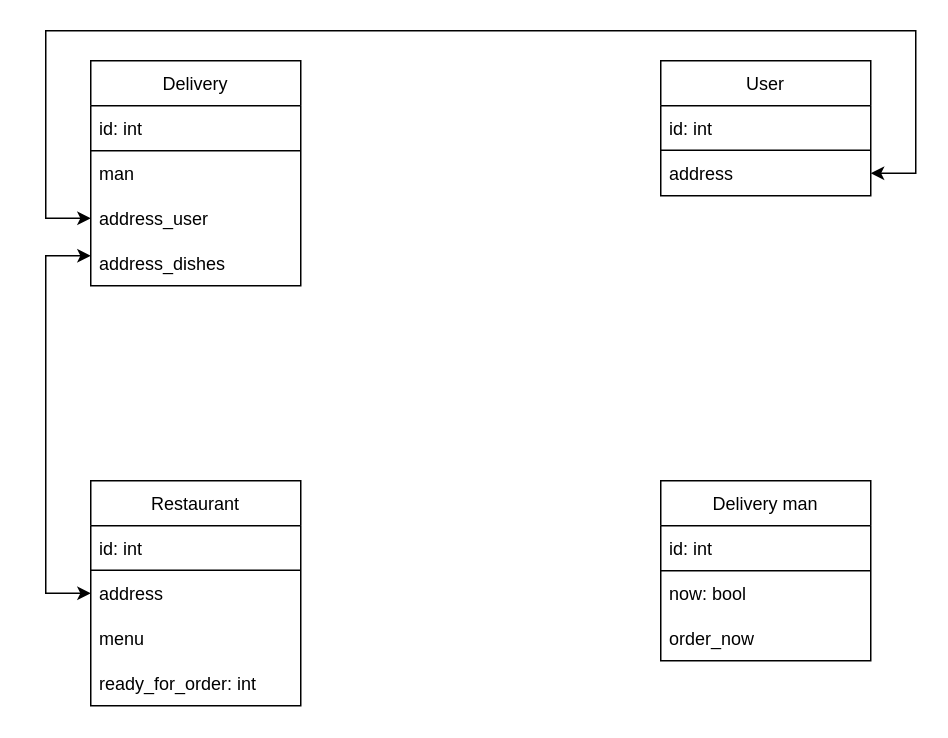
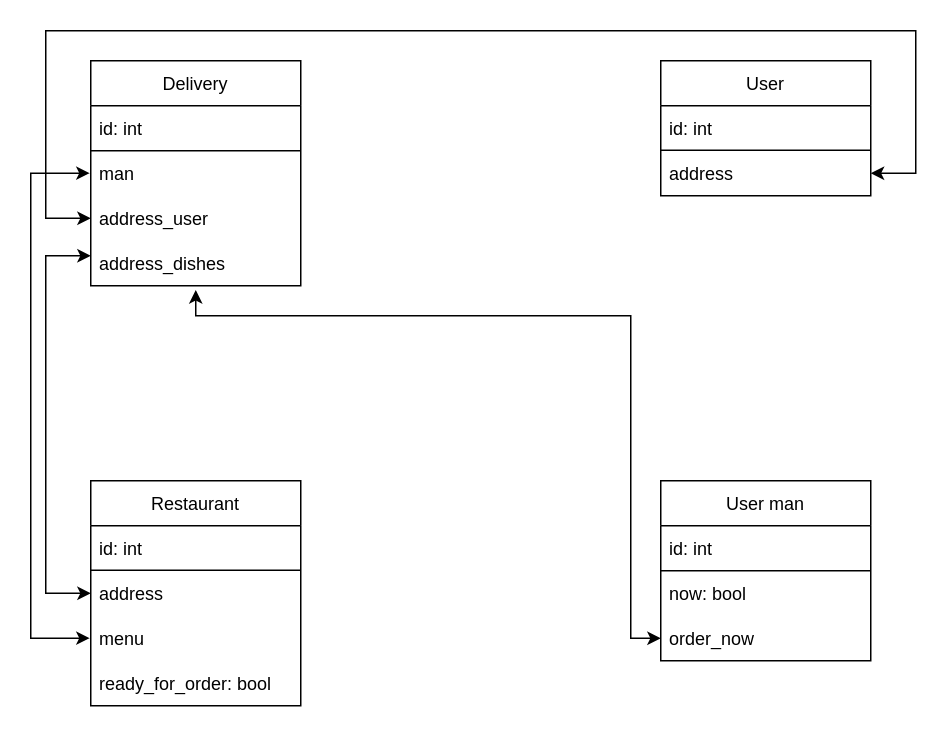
+ <mxCell id="26" value="" style="endArrow=classic;startArrow=classic;html=1;rounded=0;exitX=0;exitY=0.5;exitDx=0;exitDy=0;entryX=0.5;entryY=1.095;entryDx=0;entryDy=0;entryPerimeter=0;" edge="1" parent="1" source="22" target="7"><mxGeometry width="50" height="50" relative="1" as="geometry"><mxPoint x="430" y="430" as="sourcePoint" /><mxPoint x="140" y="250" as="targetPoint" /><Array as="points"><mxPoint x="430" y="425" /><mxPoint x="420" y="425" /><mxPoint x="420" y="210" /><mxPoint x="130" y="210" /></Array></mxGeometry></mxCell>
+ <mxCell id="23" value="" style="endArrow=classic;startArrow=classic;html=1;rounded=0;exitX=-0.005;exitY=0.498;exitDx=0;exitDy=0;exitPerimeter=0;entryX=-0.005;entryY=0.498;entryDx=0;entryDy=0;entryPerimeter=0;" edge="1" parent="1" source="16" target="5"><mxGeometry width="50" height="50" relative="1" as="geometry"><mxPoint x="50" y="420" as="sourcePoint" /><mxPoint x="50" y="110" as="targetPoint" /><Array as="points"><mxPoint x="20" y="425" /><mxPoint x="20" y="420" /><mxPoint x="20" y="115" /></Array></mxGeometry></mxCell>
- <mxCell id="18" value="Delivery man" style="swimlane;fontStyle=0;childLayout=stackLayout;horizontal=1;startSize=30;horizontalStack=0;resizeParent=1;resizeParentMax=0;resizeLast=0;collapsible=1;marginBottom=0;" vertex="1" parent="1"><mxGeometry x="440" y="320" width="140" height="120" as="geometry" /></mxCell>
+ <mxCell id="18" value="User man" style="swimlane;fontStyle=0;childLayout=stackLayout;horizontal=1;startSize=30;horizontalStack=0;resizeParent=1;resizeParentMax=0;resizeLast=0;collapsible=1;marginBottom=0;" vertex="1" parent="1"><mxGeometry x="440" y="320" width="140" height="120" as="geometry" /></mxCell>
- <mxCell id="17" value="ready_for_order: int" style="text;strokeColor=none;fillColor=none;align=left;verticalAlign=middle;spacingLeft=4;spacingRight=4;overflow=hidden;points=[[0,0.5],[1,0.5]];portConstraint=eastwest;rotatable=0;" vertex="1" parent="12"><mxGeometry y="120" width="140" height="30" as="geometry" /></mxCell>
+ <mxCell id="17" value="ready_for_order: bool" style="text;strokeColor=none;fillColor=none;align=left;verticalAlign=middle;spacingLeft=4;spacingRight=4;overflow=hidden;points=[[0,0.5],[1,0.5]];portConstraint=eastwest;rotatable=0;" vertex="1" parent="12"><mxGeometry y="120" width="140" height="30" as="geometry" /></mxCell>
